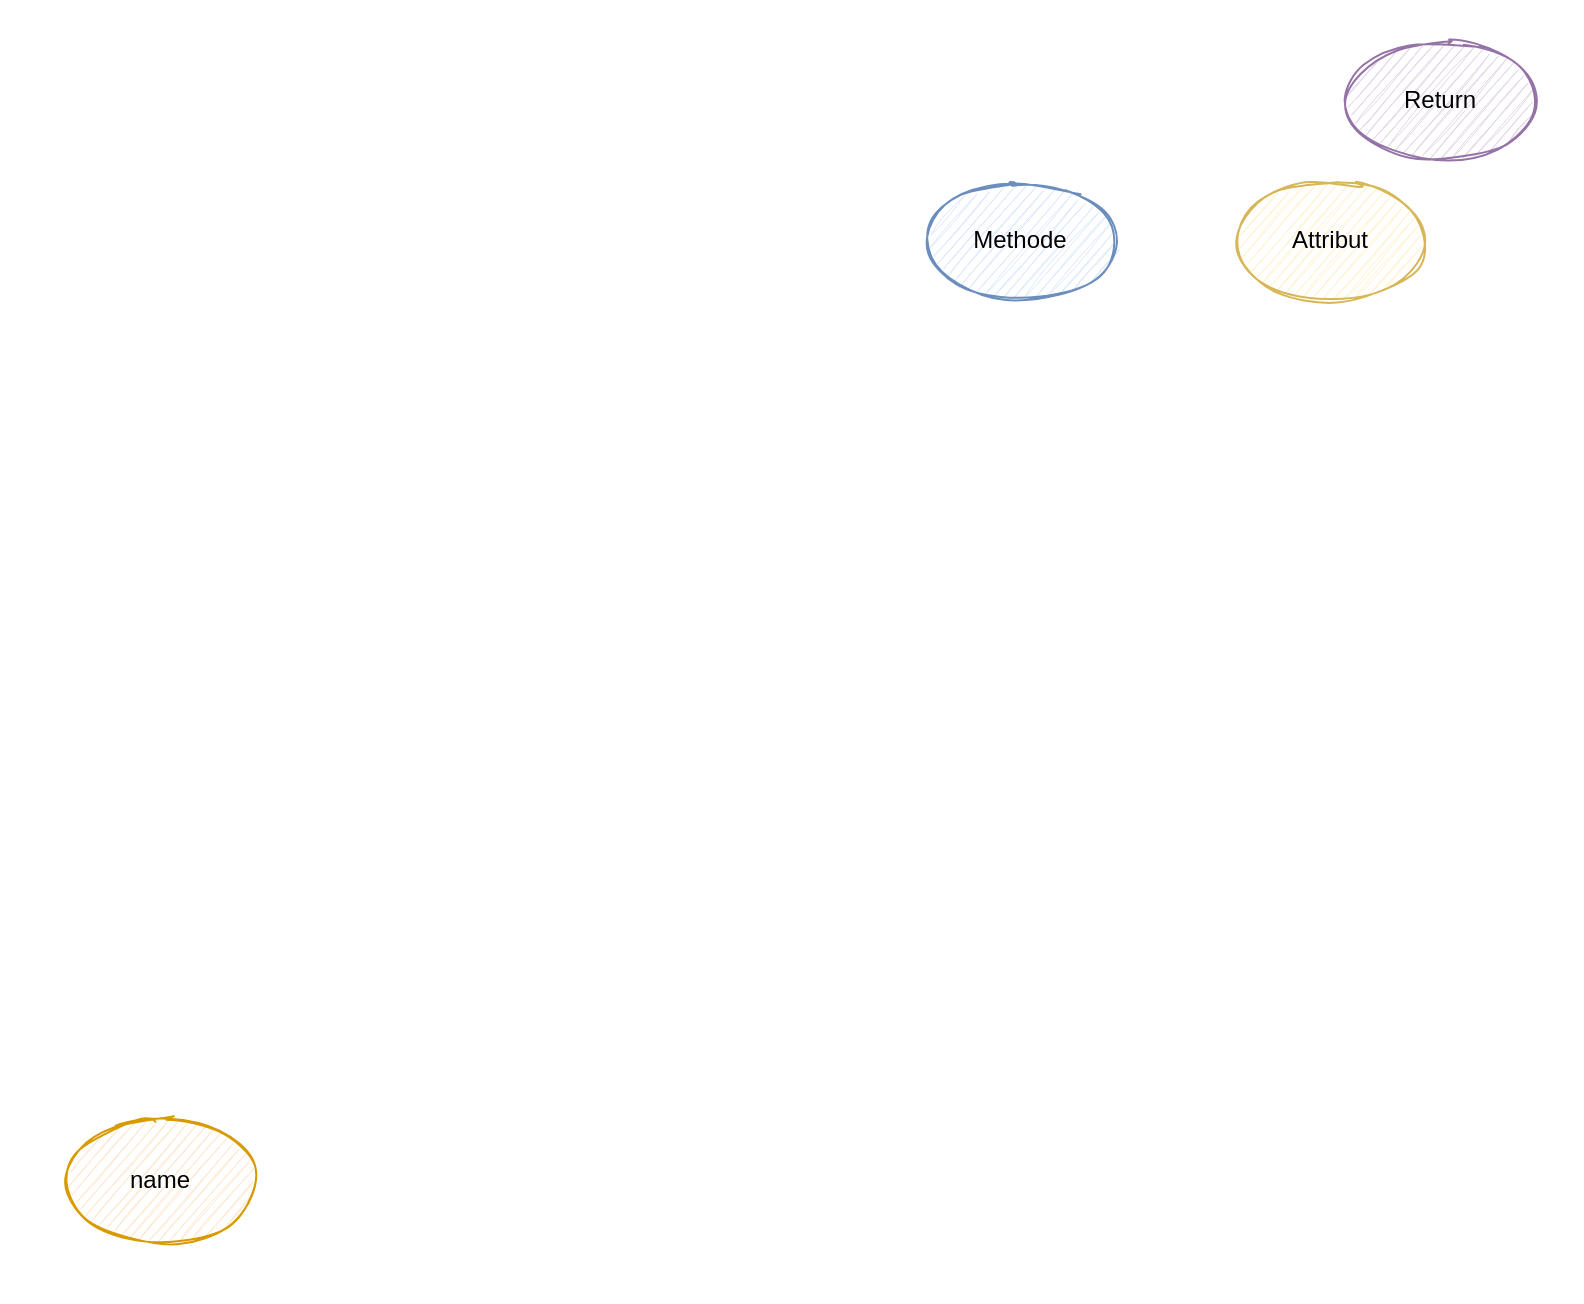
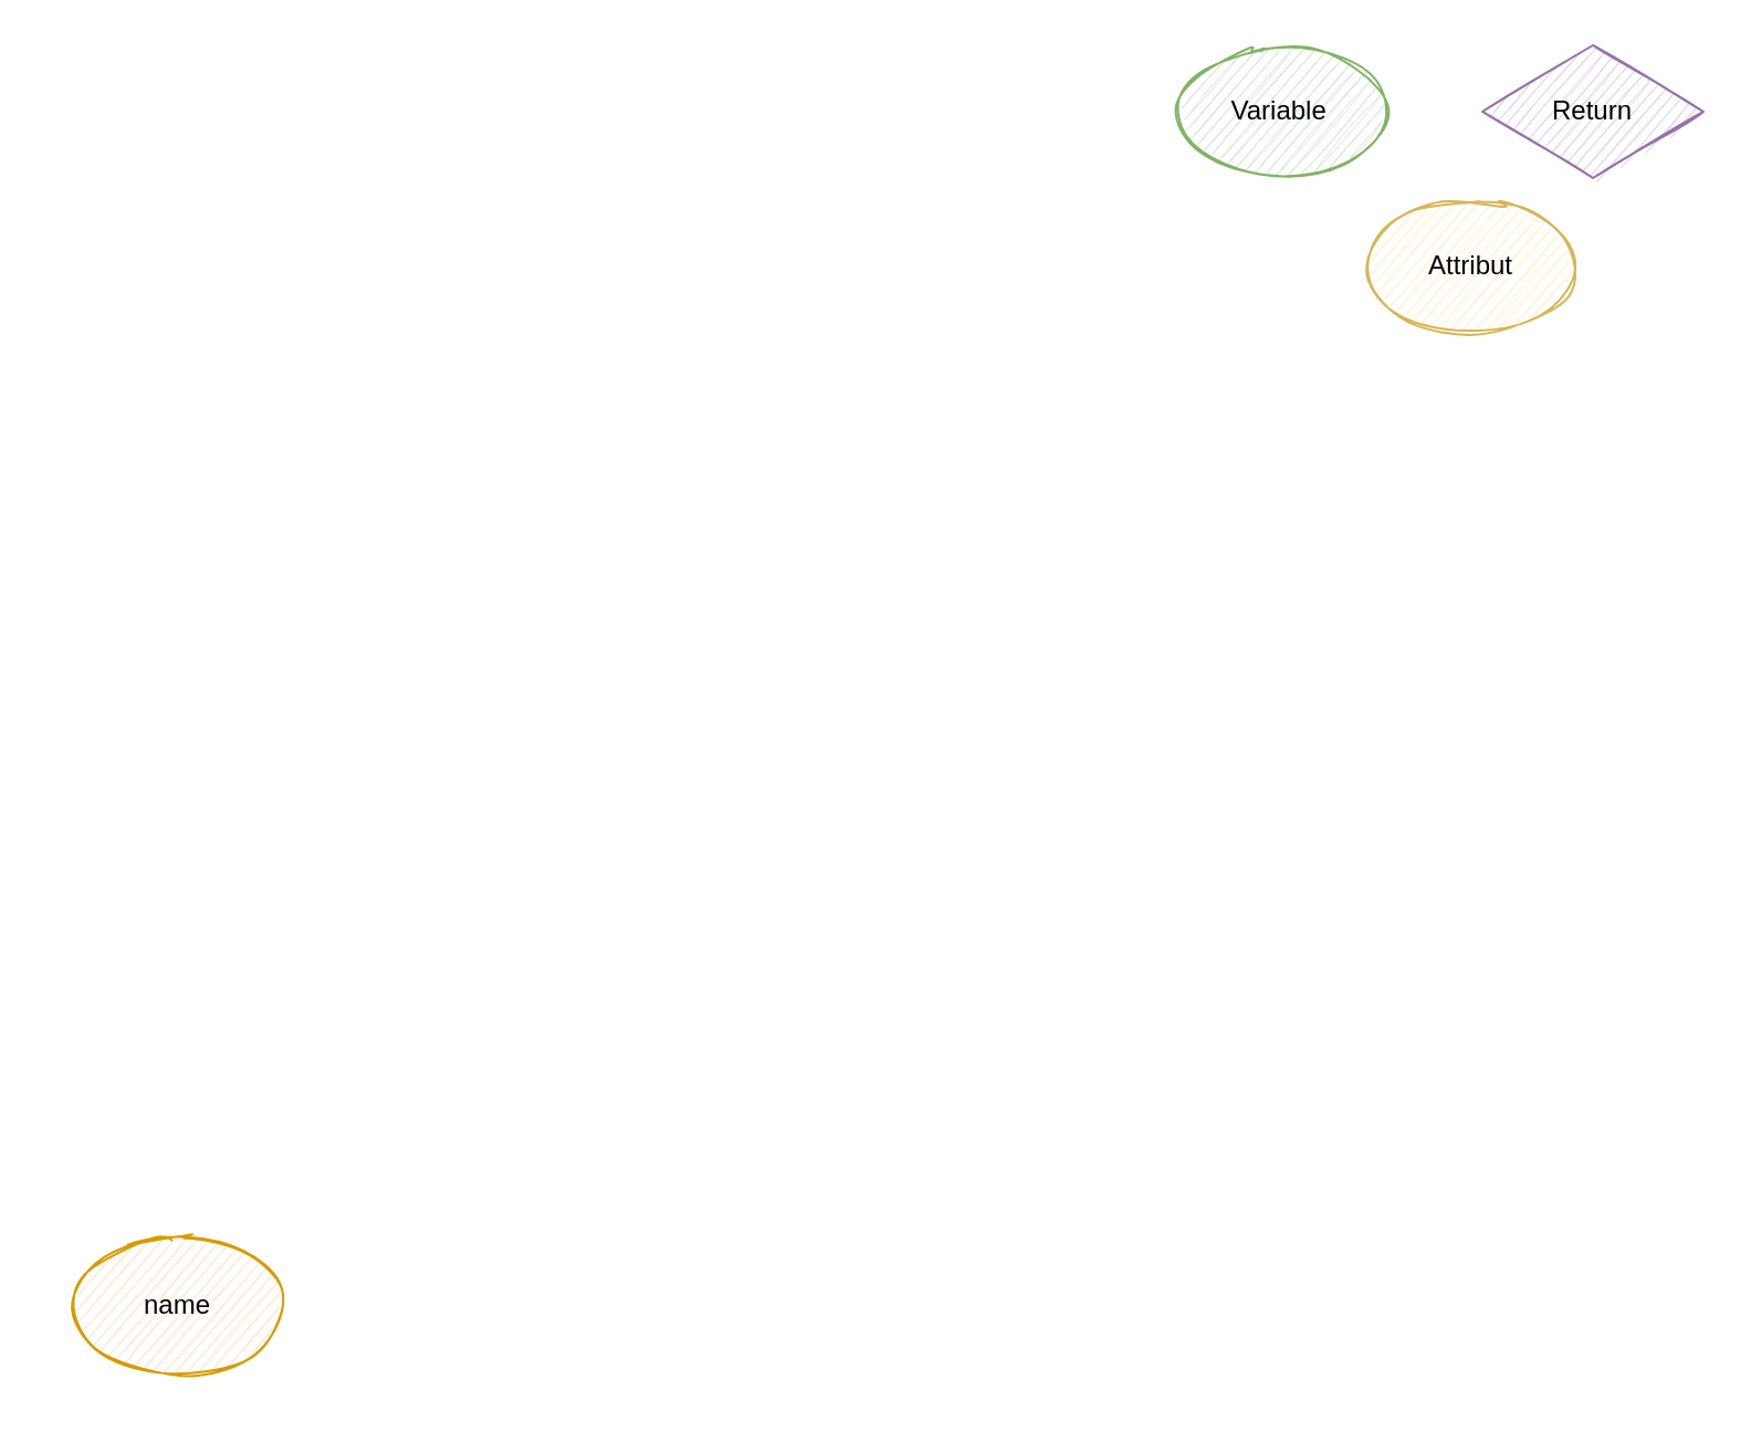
+ <mxCell id="5" value="Variable&amp;nbsp;" style="ellipse;whiteSpace=wrap;html=1;fillColor=#d5e8d4;strokeColor=#82b366;sketch=1;" vertex="1" parent="1"><mxGeometry x="530" y="20" width="100" height="60" as="geometry" /></mxCell>
- <mxCell id="7" value="Return" style="ellipse;whiteSpace=wrap;html=1;fillColor=#e1d5e7;strokeColor=#9673a6;sketch=1;" vertex="1" parent="1"><mxGeometry x="670" y="20" width="100" height="60" as="geometry" /></mxCell>
+ <mxCell id="7" value="Return" style="rhombus;whiteSpace=wrap;html=1;fillColor=#e1d5e7;strokeColor=#9673a6;sketch=1;" vertex="1" parent="1"><mxGeometry x="670" y="20" width="100" height="60" as="geometry" /></mxCell>
- <mxCell id="6" value="Methode" style="ellipse;whiteSpace=wrap;html=1;fillColor=#dae8fc;strokeColor=#6c8ebf;sketch=1;" vertex="1" parent="1"><mxGeometry x="460" y="90" width="100" height="60" as="geometry" /></mxCell>
